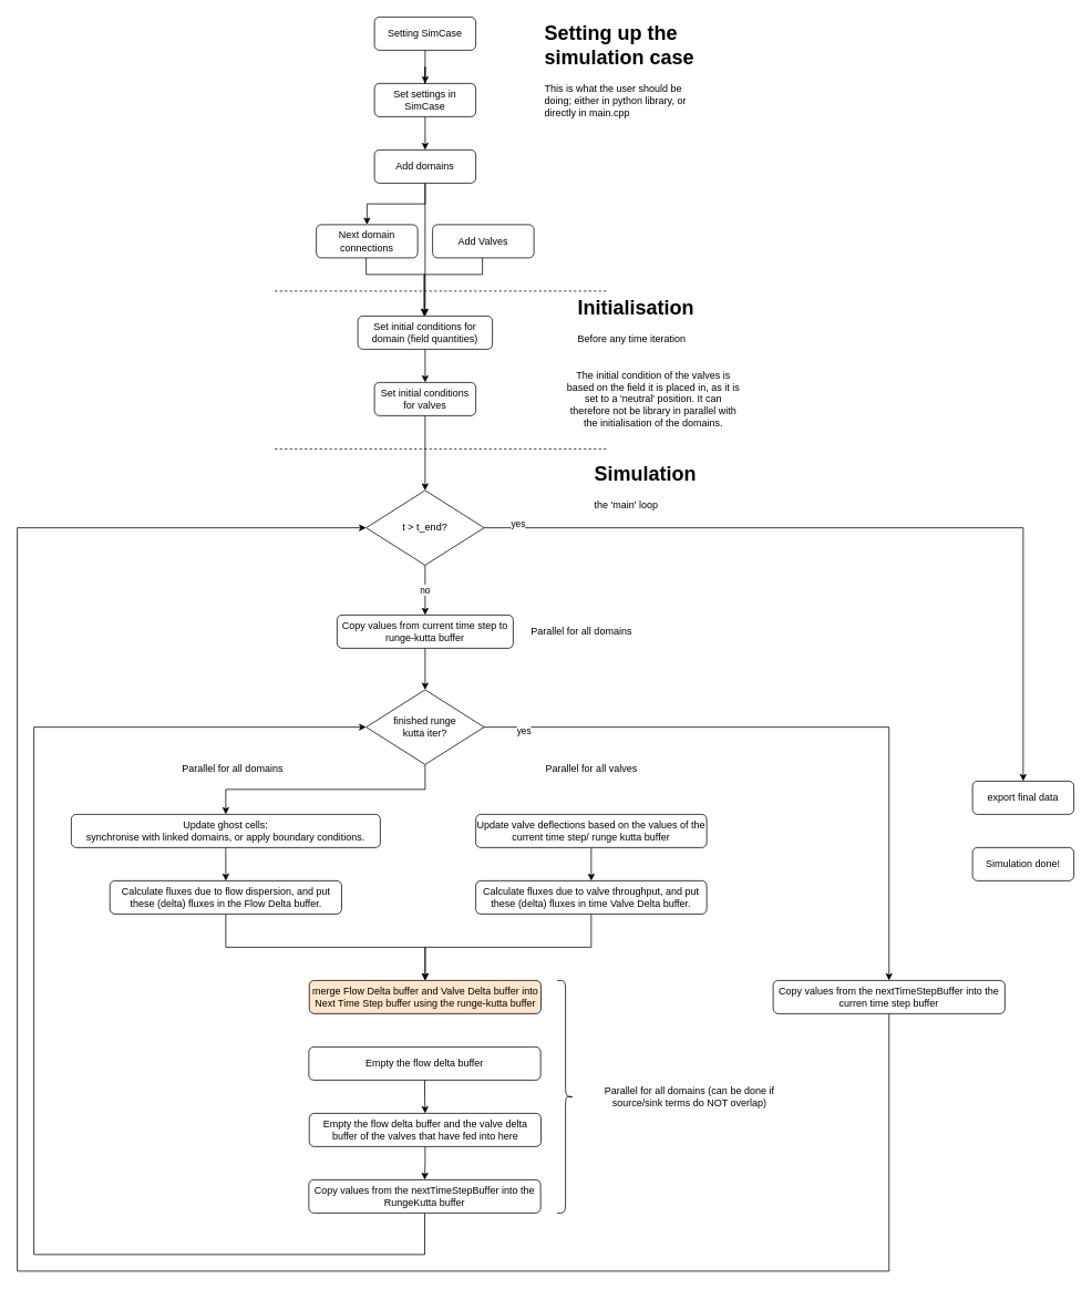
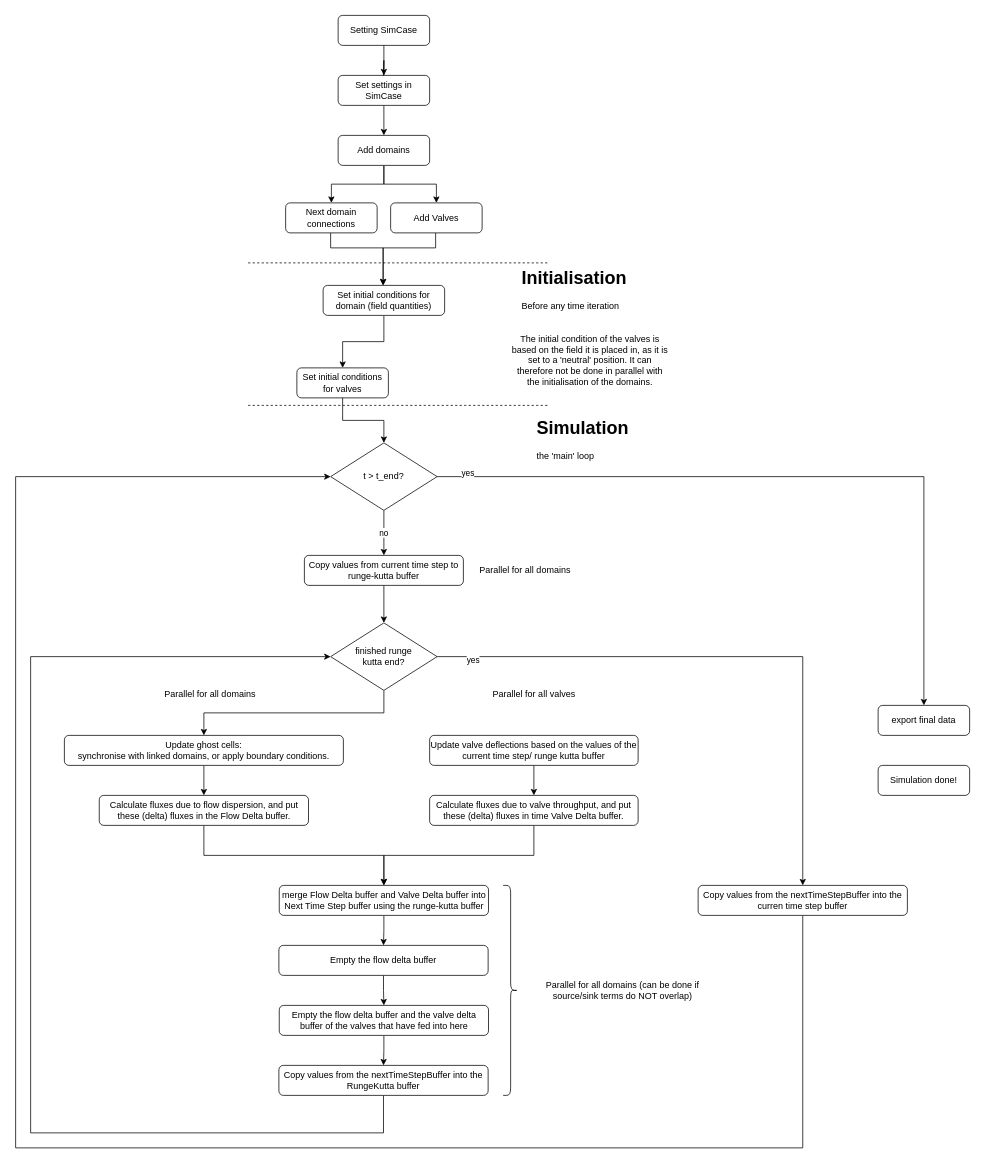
- <mxCell id="17" value="&lt;h1&gt;Setting up the simulation case&lt;/h1&gt;&lt;p&gt;This is what the user should be doing; either in python library, or directly in main.cpp&lt;/p&gt;" style="text;html=1;strokeColor=none;fillColor=none;spacing=5;spacingTop=-20;whiteSpace=wrap;overflow=hidden;rounded=0;" vertex="1" parent="1"><mxGeometry x="650" y="20" width="192" height="170" as="geometry" /></mxCell>
- <mxCell id="8" style="edgeStyle=orthogonalEdgeStyle;rounded=0;orthogonalLoop=1;jettySize=auto;html=1;" edge="1" parent="1" source="9" target="15"><mxGeometry relative="1" as="geometry" /></mxCell>
+ <mxCell id="8" style="edgeStyle=orthogonalEdgeStyle;rounded=0;orthogonalLoop=1;jettySize=auto;html=1;" edge="1" parent="1" source="9" target="13"><mxGeometry relative="1" as="geometry" /></mxCell>
- <mxCell id="20" value="Set initial conditions for valves" style="rounded=1;whiteSpace=wrap;html=1;fontSize=12;glass=0;strokeWidth=1;shadow=0;" vertex="1" parent="1"><mxGeometry x="450" y="460" width="122" height="40" as="geometry" /></mxCell>
+ <mxCell id="20" value="Set initial conditions for valves" style="rounded=1;whiteSpace=wrap;html=1;fontSize=12;glass=0;strokeWidth=1;shadow=0;" vertex="1" parent="1"><mxGeometry x="395" y="490" width="122" height="40" as="geometry" /></mxCell>
- <mxCell id="21" value="The initial condition of the valves is based on the field it is placed in, as it is set to a 'neutral' position. It can therefore not be library in parallel with the initialisation of the domains." style="text;html=1;strokeColor=none;fillColor=none;align=center;verticalAlign=middle;whiteSpace=wrap;rounded=0;" vertex="1" parent="1"><mxGeometry x="680" y="435" width="212" height="90" as="geometry" /></mxCell>
+ <mxCell id="21" value="The initial condition of the valves is based on the field it is placed in, as it is set to a 'neutral' position. It can therefore not be done in parallel with the initialisation of the domains." style="text;html=1;strokeColor=none;fillColor=none;align=center;verticalAlign=middle;whiteSpace=wrap;rounded=0;" vertex="1" parent="1"><mxGeometry x="680" y="435" width="212" height="90" as="geometry" /></mxCell>
- <mxCell id="32" value="finished runge&lt;br&gt;kutta iter?" style="rhombus;whiteSpace=wrap;html=1;" vertex="1" parent="1"><mxGeometry x="440" y="830" width="142" height="90" as="geometry" /></mxCell>
+ <mxCell id="32" value="finished runge&lt;br&gt;kutta end?" style="rhombus;whiteSpace=wrap;html=1;" vertex="1" parent="1"><mxGeometry x="440" y="830" width="142" height="90" as="geometry" /></mxCell>
- <mxCell id="42" value="merge Flow Delta buffer and Valve Delta buffer into Next Time Step buffer using the runge-kutta buffer" style="rounded=1;whiteSpace=wrap;html=1;fontSize=12;glass=0;strokeWidth=1;shadow=0;fillColor=#ffe6cc;" vertex="1" parent="1"><mxGeometry x="371.5" y="1180" width="279" height="40" as="geometry" /></mxCell>
+ <mxCell id="42" value="merge Flow Delta buffer and Valve Delta buffer into Next Time Step buffer using the runge-kutta buffer" style="rounded=1;whiteSpace=wrap;html=1;fontSize=12;glass=0;strokeWidth=1;shadow=0;" vertex="1" parent="1"><mxGeometry x="371.5" y="1180" width="279" height="40" as="geometry" /></mxCell>
+ <mxCell id="41" style="edgeStyle=orthogonalEdgeStyle;rounded=0;orthogonalLoop=1;jettySize=auto;html=1;" edge="1" parent="1" source="42" target="49"><mxGeometry relative="1" as="geometry" /></mxCell>
